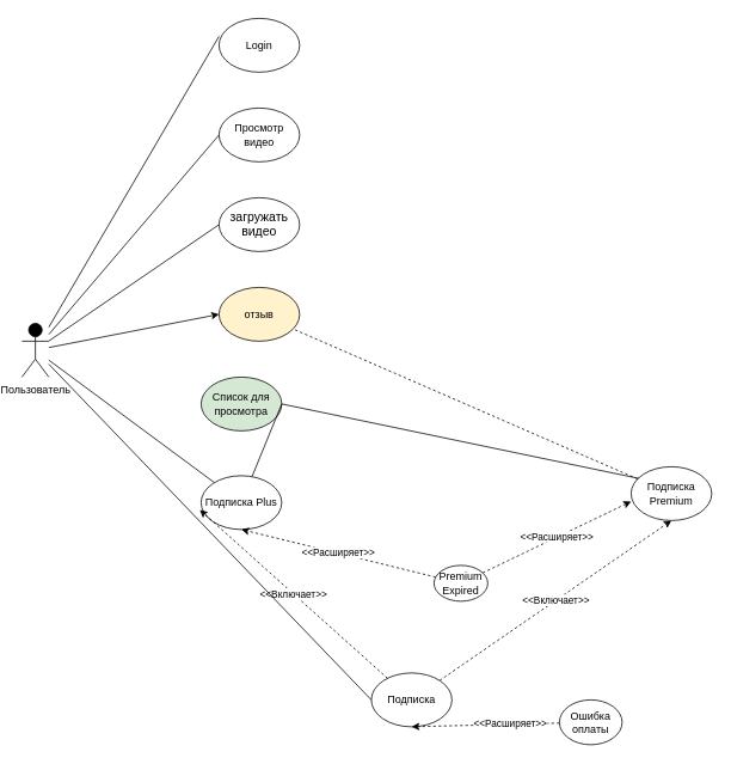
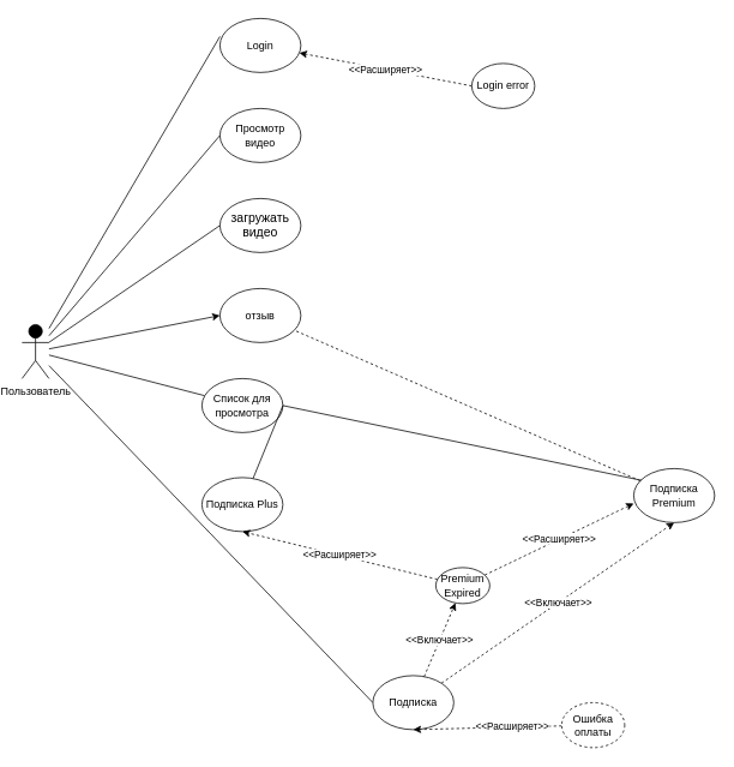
+ <mxCell id="8" value="&amp;lt;&amp;lt;Расширяет&amp;gt;&amp;gt;" style="rounded=0;orthogonalLoop=1;jettySize=auto;html=1;dashed=1;exitX=0;exitY=0.5;exitDx=0;exitDy=0;fontStyle=0" edge="1" parent="1" source="13" target="9"><mxGeometry relative="1" as="geometry" /></mxCell>
+ <mxCell id="13" value="Login error" style="ellipse;whiteSpace=wrap;html=1;fontStyle=0" vertex="1" parent="1"><mxGeometry x="520" y="70" width="70" height="50" as="geometry" /></mxCell>
- <mxCell id="12" value="отзыв" style="ellipse;whiteSpace=wrap;html=1;fontStyle=0;fillColor=#fff2cc;" vertex="1" parent="1"><mxGeometry x="240" y="320" width="90" height="60" as="geometry" /></mxCell>
+ <mxCell id="12" value="отзыв" style="ellipse;whiteSpace=wrap;html=1;fontStyle=0" vertex="1" parent="1"><mxGeometry x="240" y="320" width="90" height="60" as="geometry" /></mxCell>
- <mxCell id="11" value="Список для просмотра" style="ellipse;whiteSpace=wrap;html=1;fontStyle=0;fillColor=#d5e8d4;" vertex="1" parent="1"><mxGeometry x="220" y="420" width="90" height="60" as="geometry" /></mxCell>
+ <mxCell id="11" value="Список для просмотра" style="ellipse;whiteSpace=wrap;html=1;fontStyle=0" vertex="1" parent="1"><mxGeometry x="220" y="420" width="90" height="60" as="geometry" /></mxCell>
- <mxCell id="5" style="rounded=0;orthogonalLoop=1;jettySize=auto;html=1;endArrow=none;endFill=0;" edge="1" parent="1" source="7" target="20"><mxGeometry relative="1" as="geometry" /></mxCell>
+ <mxCell id="5" style="rounded=0;orthogonalLoop=1;jettySize=auto;html=1;endArrow=none;endFill=0;" edge="1" parent="1" source="7" target="11"><mxGeometry relative="1" as="geometry" /></mxCell>
- <mxCell id="24" value="&amp;lt;&amp;lt;Включает&amp;gt;&amp;gt;" style="rounded=0;orthogonalLoop=1;jettySize=auto;html=1;entryX=-0.016;entryY=0.635;entryDx=0;entryDy=0;entryPerimeter=0;dashed=1;fontStyle=0" edge="1" parent="1" source="15" target="20"><mxGeometry relative="1" as="geometry" /></mxCell>
+ <mxCell id="24" value="&amp;lt;&amp;lt;Включает&amp;gt;&amp;gt;" style="rounded=0;orthogonalLoop=1;jettySize=auto;html=1;dashed=1;fontStyle=0;" edge="1" parent="1" source="15" target="27"><mxGeometry relative="1" as="geometry" /></mxCell>
- <mxCell id="18" value="&lt;span data-end=&quot;806&quot; data-start=&quot;789&quot;&gt;Ошибка оплаты&lt;/span&gt;" style="ellipse;whiteSpace=wrap;html=1;fontStyle=0" vertex="1" parent="1"><mxGeometry x="620" y="780" width="70" height="50" as="geometry" /></mxCell>
+ <mxCell id="18" value="&lt;span data-end=&quot;806&quot; data-start=&quot;789&quot;&gt;Ошибка оплаты&lt;/span&gt;" style="ellipse;whiteSpace=wrap;html=1;fontStyle=0;dashed=1;" vertex="1" parent="1"><mxGeometry x="620" y="780" width="70" height="50" as="geometry" /></mxCell>
